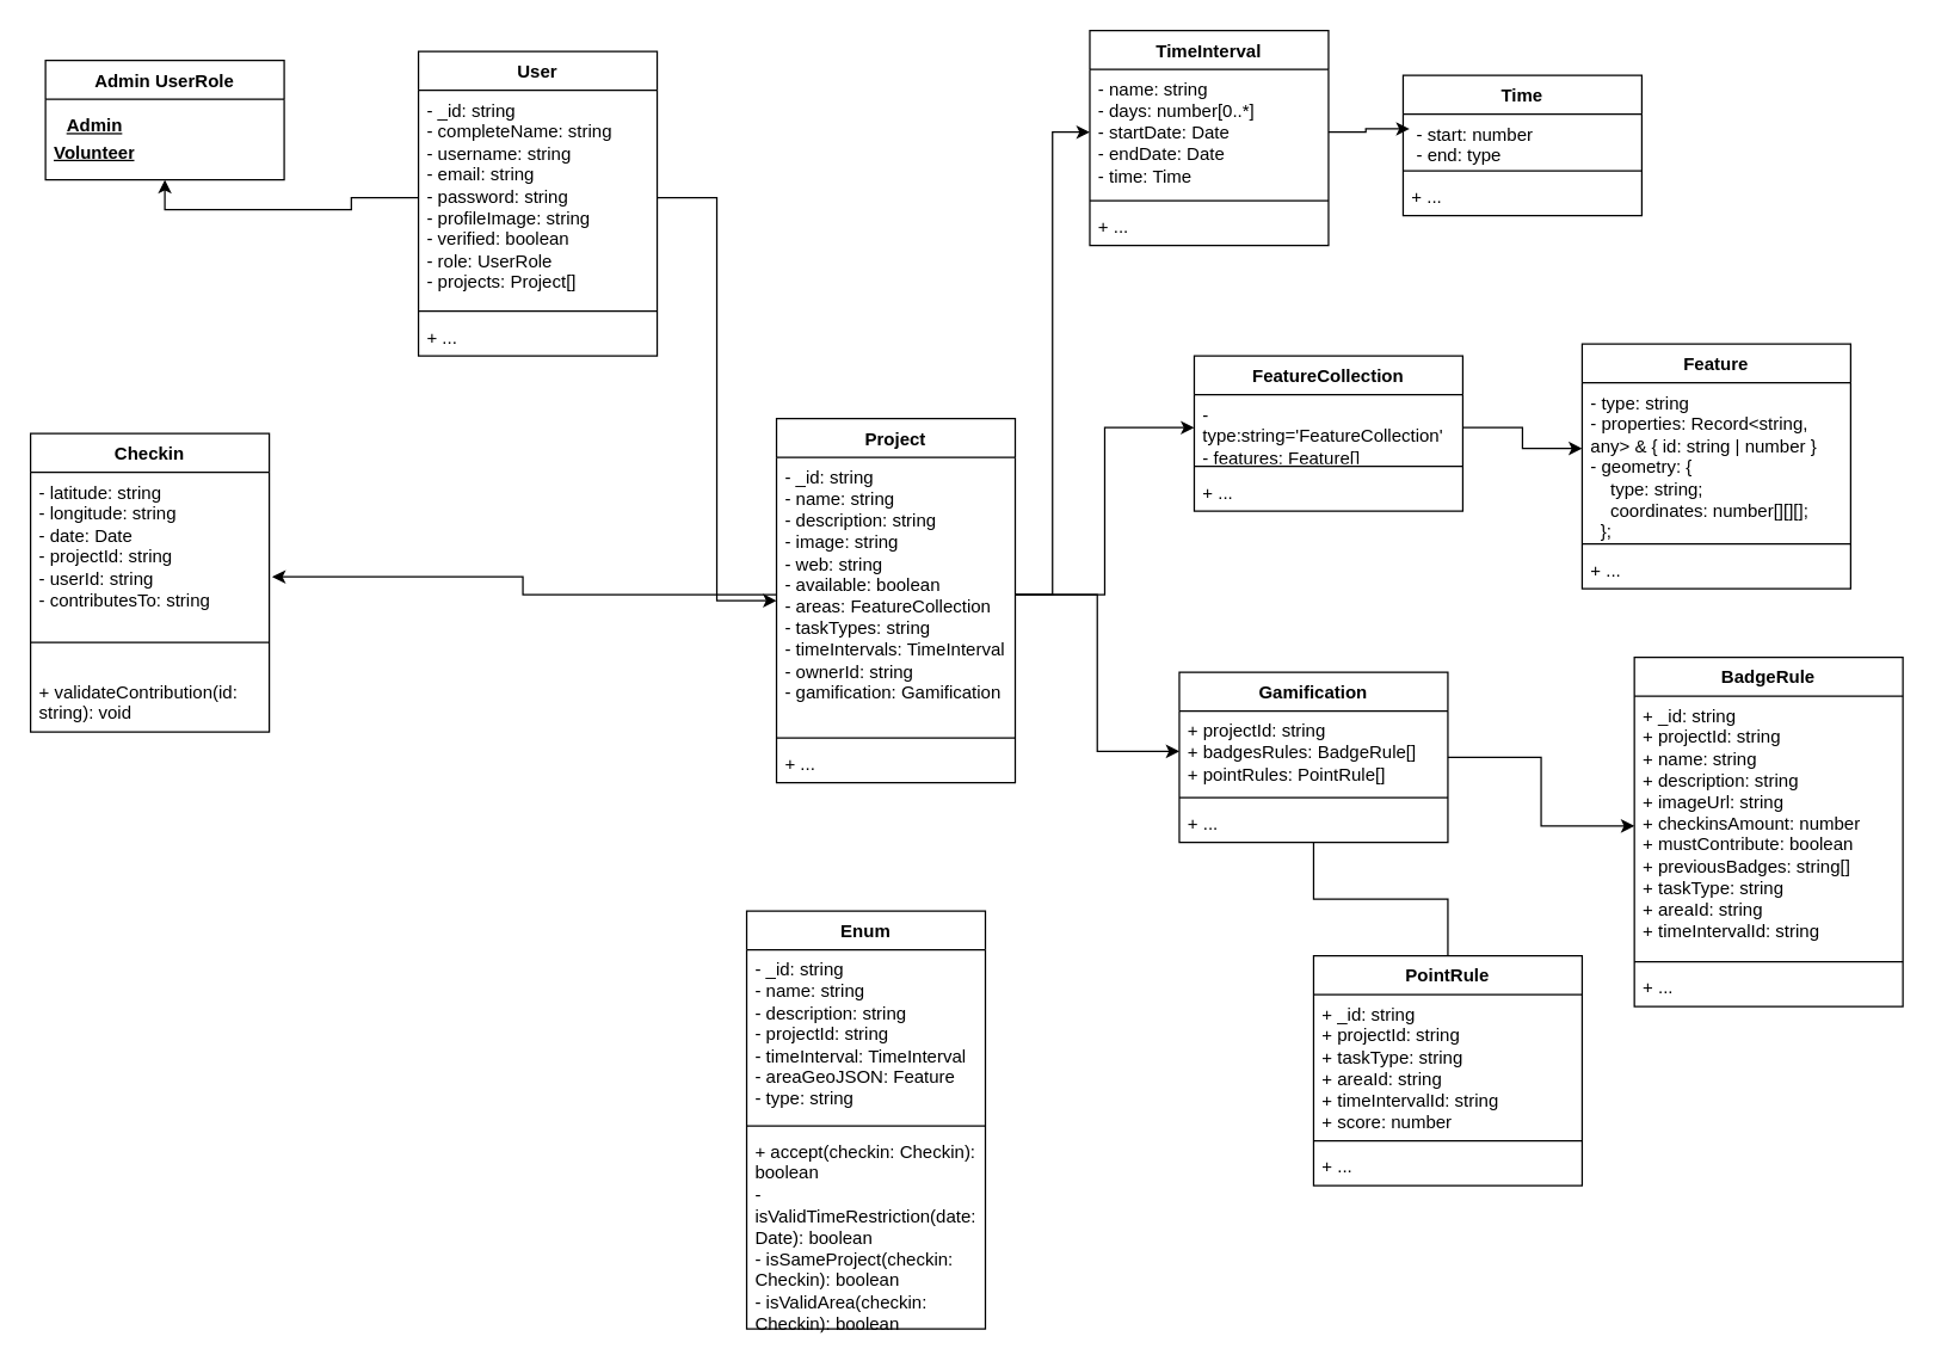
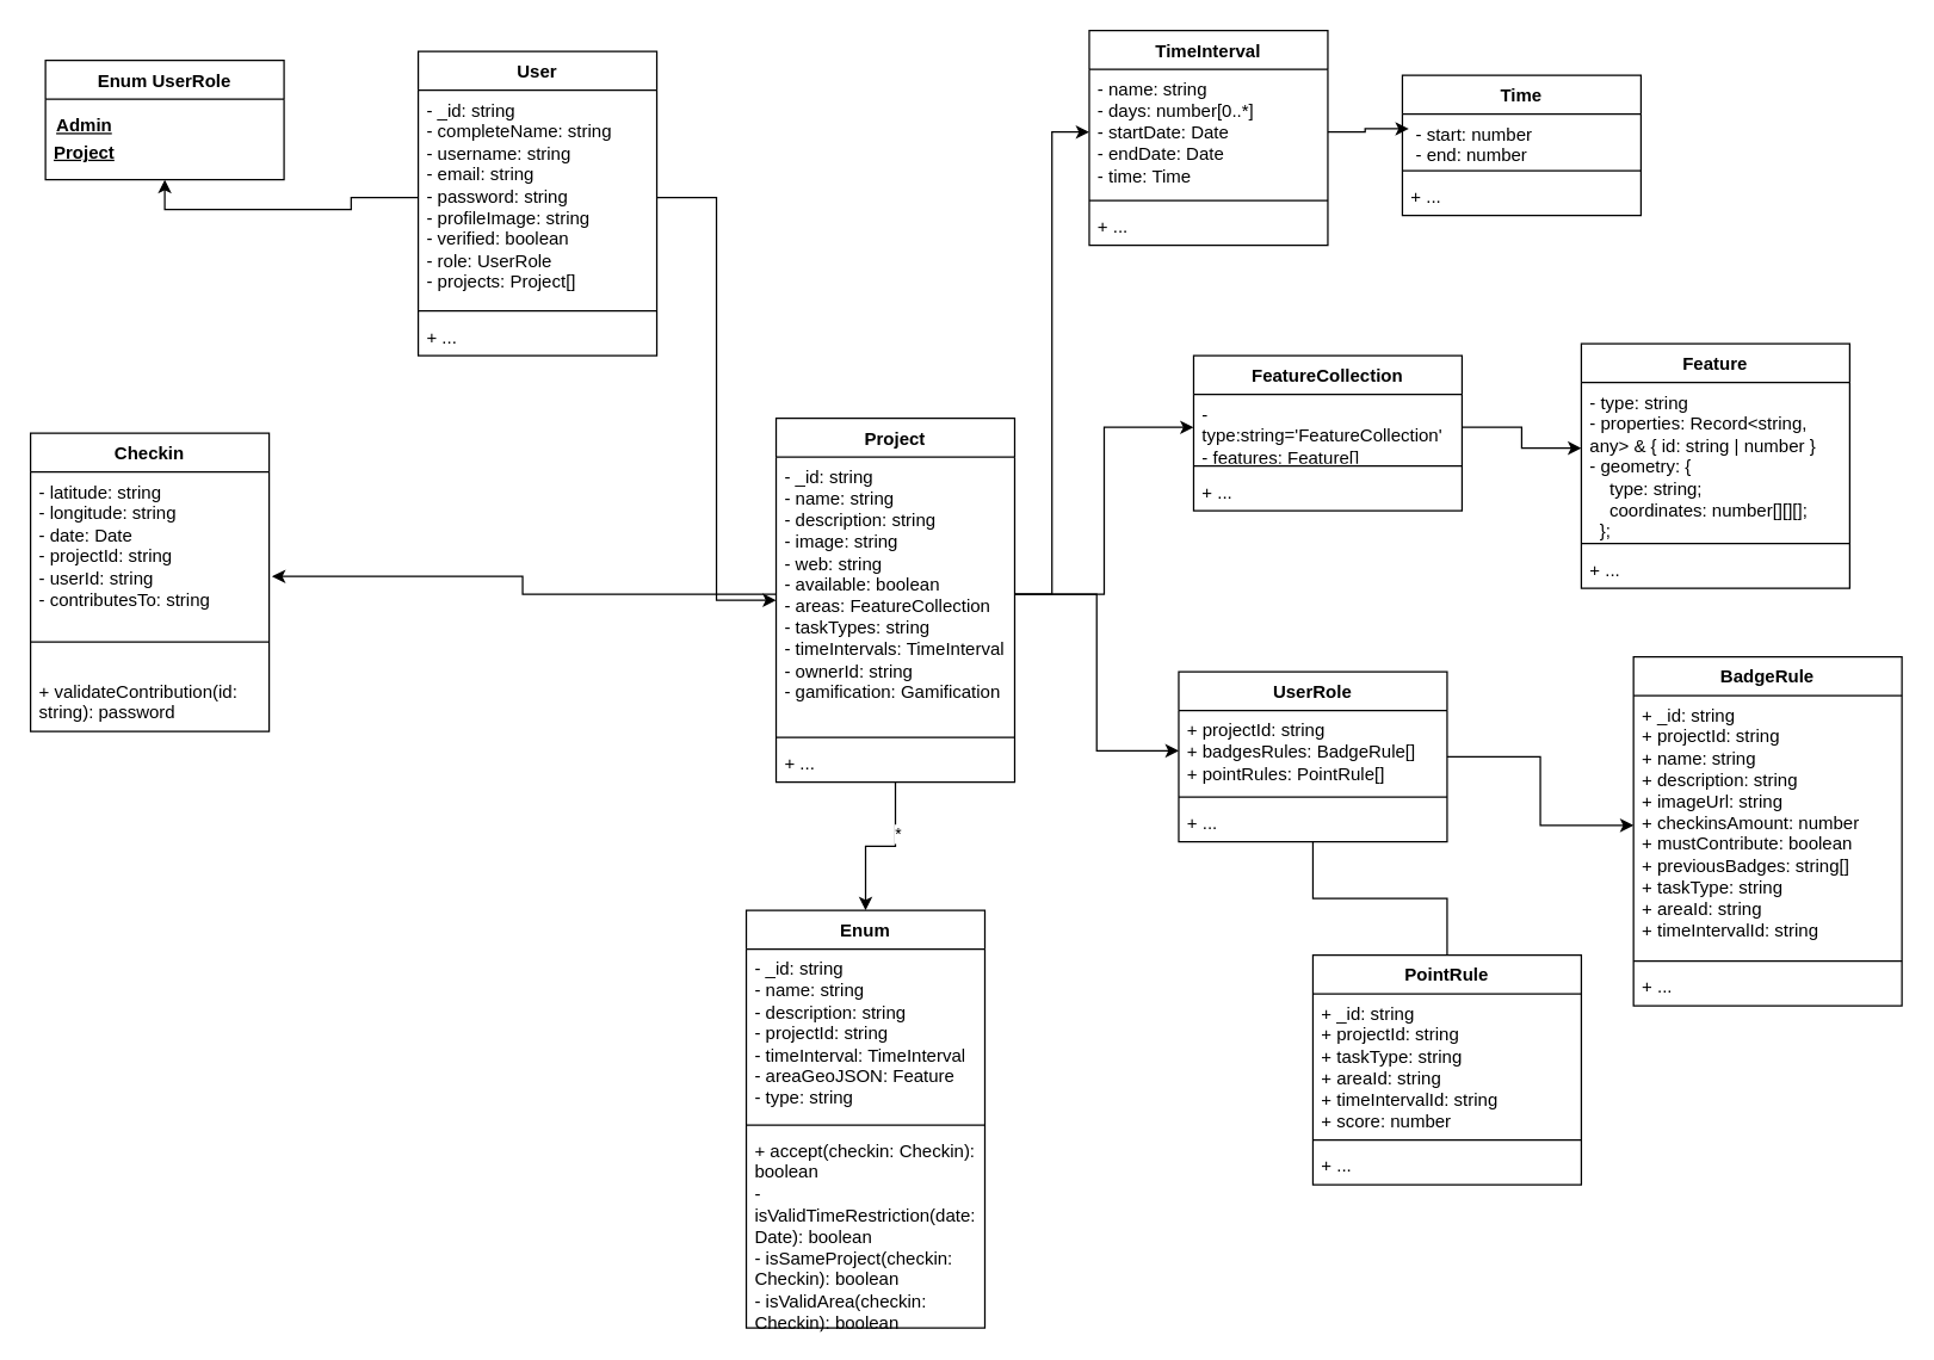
- <mxCell id="6" value="Admin UserRole" style="swimlane;fontStyle=1;align=center;verticalAlign=top;childLayout=stackLayout;horizontal=1;startSize=26;horizontalStack=0;resizeParent=1;resizeParentMax=0;resizeLast=0;collapsible=1;marginBottom=0;whiteSpace=wrap;html=1;" parent="1" vertex="1"><mxGeometry x="30" y="40" width="160" height="80" as="geometry"><mxRectangle x="340" y="230" width="60" height="30" as="alternateBounds" /></mxGeometry></mxCell>
+ <mxCell id="6" value="Enum UserRole" style="swimlane;fontStyle=1;align=center;verticalAlign=top;childLayout=stackLayout;horizontal=1;startSize=26;horizontalStack=0;resizeParent=1;resizeParentMax=0;resizeLast=0;collapsible=1;marginBottom=0;whiteSpace=wrap;html=1;" parent="1" vertex="1"><mxGeometry x="30" y="40" width="160" height="80" as="geometry"><mxRectangle x="340" y="230" width="60" height="30" as="alternateBounds" /></mxGeometry></mxCell>
- <mxCell id="7" value="&lt;p style=&quot;margin: 4px 0px 0px; text-align: center;&quot;&gt;&lt;b&gt;&lt;u&gt;Admin&lt;/u&gt;&lt;/b&gt;&lt;/p&gt;&lt;p style=&quot;margin: 4px 0px 0px; text-align: center;&quot;&gt;&lt;b&gt;&lt;u&gt;Volunteer&lt;/u&gt;&lt;/b&gt;&lt;/p&gt;" style="text;strokeColor=none;fillColor=none;align=left;verticalAlign=top;spacingLeft=4;spacingRight=4;overflow=hidden;rotatable=0;points=[[0,0.5],[1,0.5]];portConstraint=eastwest;whiteSpace=wrap;html=1;" parent="6" vertex="1"><mxGeometry y="26" width="160" height="54" as="geometry" /></mxCell>
+ <mxCell id="7" value="&lt;p style=&quot;margin: 4px 0px 0px; text-align: center;&quot;&gt;&lt;b&gt;&lt;u&gt;Admin&lt;/u&gt;&lt;/b&gt;&lt;/p&gt;&lt;p style=&quot;margin: 4px 0px 0px; text-align: center;&quot;&gt;&lt;b&gt;&lt;u&gt;Project&lt;/u&gt;&lt;/b&gt;&lt;/p&gt;" style="text;strokeColor=none;fillColor=none;align=left;verticalAlign=top;spacingLeft=4;spacingRight=4;overflow=hidden;rotatable=0;points=[[0,0.5],[1,0.5]];portConstraint=eastwest;whiteSpace=wrap;html=1;" parent="6" vertex="1"><mxGeometry y="26" width="160" height="54" as="geometry" /></mxCell>
- <mxCell id="21" value="&lt;div&gt;&amp;nbsp;- start: number&amp;nbsp;&lt;/div&gt;&lt;div&gt;&amp;nbsp;- end: type&lt;/div&gt;" style="text;strokeColor=none;fillColor=none;align=left;verticalAlign=top;spacingLeft=4;spacingRight=4;overflow=hidden;rotatable=0;points=[[0,0.5],[1,0.5]];portConstraint=eastwest;whiteSpace=wrap;html=1;" parent="20" vertex="1"><mxGeometry y="26" width="160" height="34" as="geometry" /></mxCell>
+ <mxCell id="21" value="&lt;div&gt;&amp;nbsp;- start: number&amp;nbsp;&lt;/div&gt;&lt;div&gt;&amp;nbsp;- end: number&lt;/div&gt;" style="text;strokeColor=none;fillColor=none;align=left;verticalAlign=top;spacingLeft=4;spacingRight=4;overflow=hidden;rotatable=0;points=[[0,0.5],[1,0.5]];portConstraint=eastwest;whiteSpace=wrap;html=1;" parent="20" vertex="1"><mxGeometry y="26" width="160" height="34" as="geometry" /></mxCell>
- <mxCell id="46" value="Gamification" style="swimlane;fontStyle=1;align=center;verticalAlign=top;childLayout=stackLayout;horizontal=1;startSize=26;horizontalStack=0;resizeParent=1;resizeParentMax=0;resizeLast=0;collapsible=1;marginBottom=0;whiteSpace=wrap;html=1;" vertex="1" parent="1"><mxGeometry x="790" y="450" width="180" height="114" as="geometry"><mxRectangle x="340" y="230" width="60" height="30" as="alternateBounds" /></mxGeometry></mxCell>
+ <mxCell id="46" value="UserRole" style="swimlane;fontStyle=1;align=center;verticalAlign=top;childLayout=stackLayout;horizontal=1;startSize=26;horizontalStack=0;resizeParent=1;resizeParentMax=0;resizeLast=0;collapsible=1;marginBottom=0;whiteSpace=wrap;html=1;" vertex="1" parent="1"><mxGeometry x="790" y="450" width="180" height="114" as="geometry"><mxRectangle x="340" y="230" width="60" height="30" as="alternateBounds" /></mxGeometry></mxCell>
- <mxCell id="39" value="&lt;div&gt;&lt;span style=&quot;background-color: initial;&quot;&gt;+ validateContribution(id: string): void&lt;/span&gt;&lt;/div&gt;&lt;div&gt;&lt;br&gt;&lt;/div&gt;" style="text;strokeColor=none;fillColor=none;align=left;verticalAlign=top;spacingLeft=4;spacingRight=4;overflow=hidden;rotatable=0;points=[[0,0.5],[1,0.5]];portConstraint=eastwest;whiteSpace=wrap;html=1;" vertex="1" parent="36"><mxGeometry y="160" width="160" height="40" as="geometry" /></mxCell>
+ <mxCell id="39" value="&lt;div&gt;&lt;span style=&quot;background-color: initial;&quot;&gt;+ validateContribution(id: string): password&lt;/span&gt;&lt;/div&gt;&lt;div&gt;&lt;br&gt;&lt;/div&gt;" style="text;strokeColor=none;fillColor=none;align=left;verticalAlign=top;spacingLeft=4;spacingRight=4;overflow=hidden;rotatable=0;points=[[0,0.5],[1,0.5]];portConstraint=eastwest;whiteSpace=wrap;html=1;" vertex="1" parent="36"><mxGeometry y="160" width="160" height="40" as="geometry" /></mxCell>
+ <mxCell id="9" style="edgeStyle=orthogonalEdgeStyle;rounded=0;orthogonalLoop=1;jettySize=auto;html=1;entryX=0.5;entryY=0;entryDx=0;entryDy=0;" edge="1" parent="1" source="11" target="40"><mxGeometry relative="1" as="geometry" /></mxCell>
+ <mxCell id="10" value="*" style="edgeLabel;html=1;align=center;verticalAlign=middle;resizable=0;points=[];" vertex="1" connectable="0" parent="9"><mxGeometry x="-0.349" y="1" relative="1" as="geometry"><mxPoint y="-1" as="offset" /></mxGeometry></mxCell>
